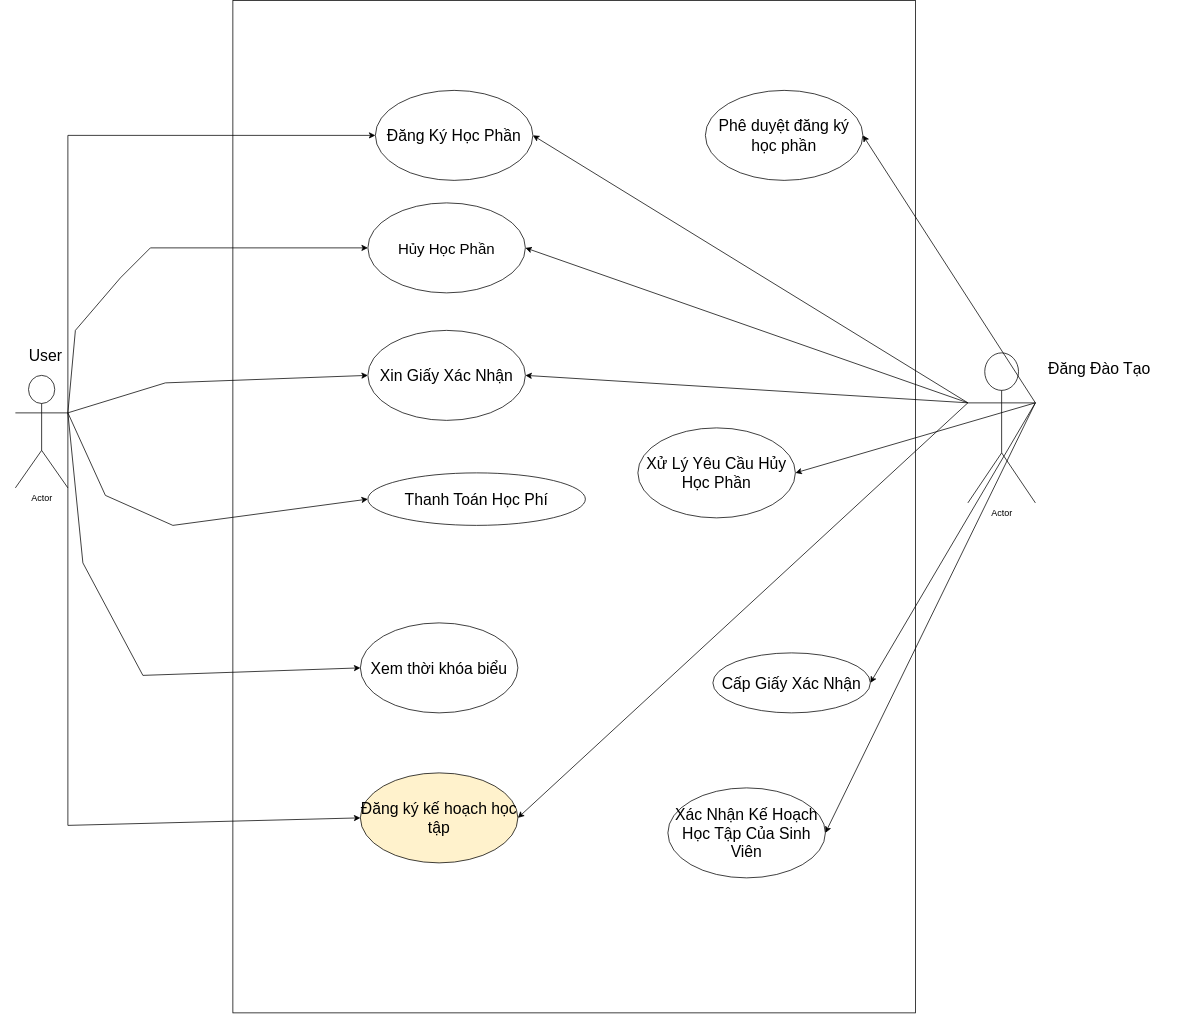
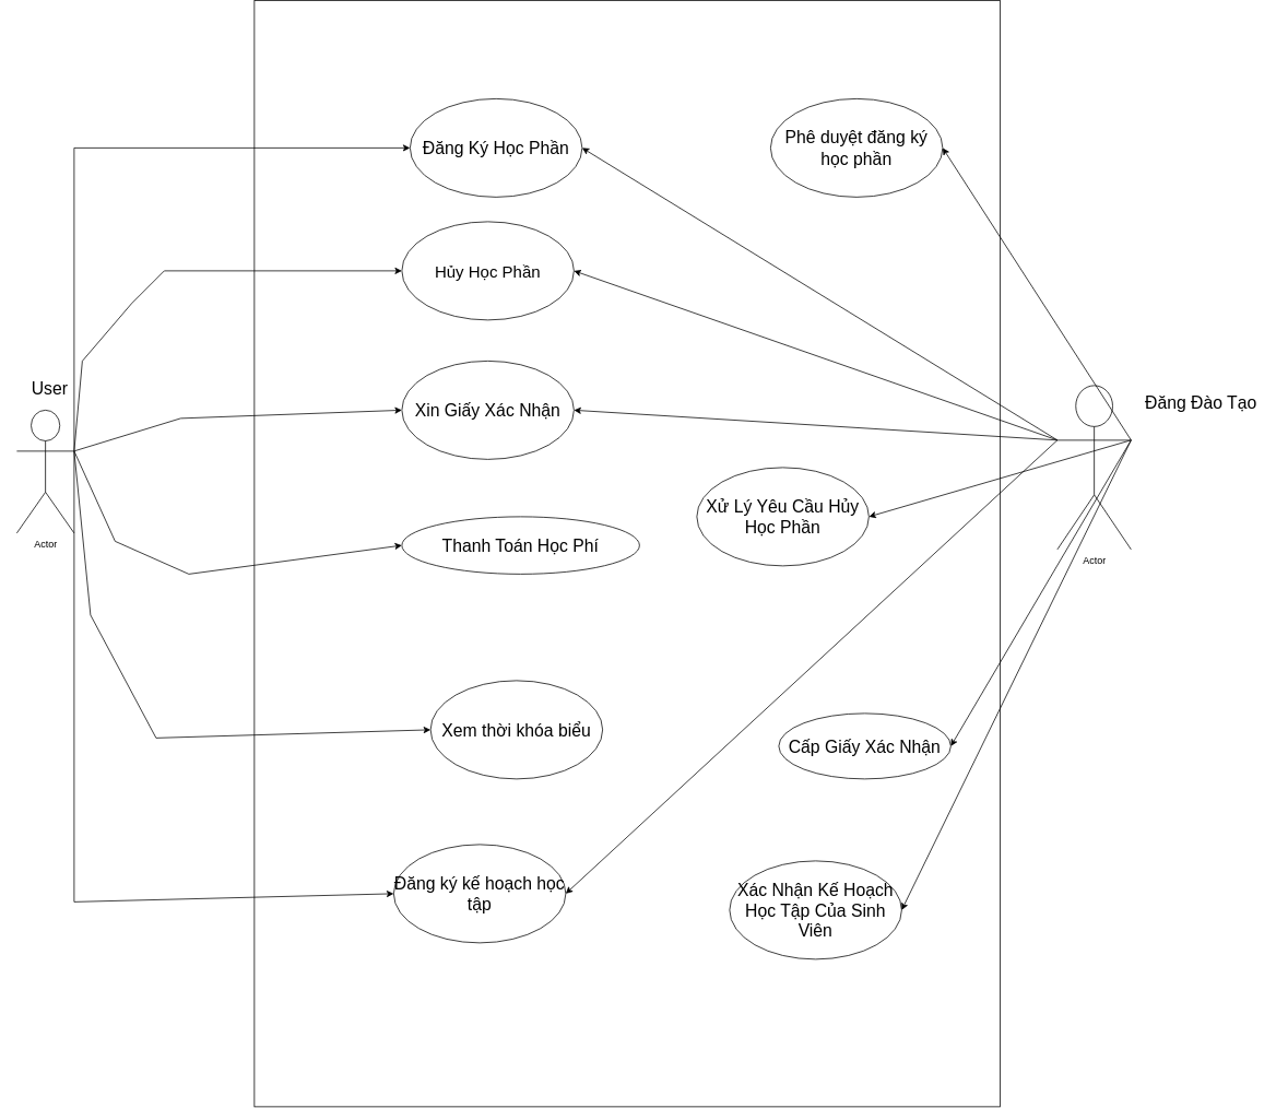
- <mxCell id="8" value="&lt;font style=&quot;font-size: 21px;&quot;&gt;Xem thời khóa biểu&lt;/font&gt;" style="ellipse;whiteSpace=wrap;html=1;" vertex="1" parent="1"><mxGeometry x="480" y="730" width="210" height="120" as="geometry" /></mxCell>
+ <mxCell id="8" value="&lt;font style=&quot;font-size: 21px;&quot;&gt;Xem thời khóa biểu&lt;/font&gt;" style="ellipse;whiteSpace=wrap;html=1;" vertex="1" parent="1"><mxGeometry x="525" y="730" width="210" height="120" as="geometry" /></mxCell>
- <mxCell id="9" value="&lt;font style=&quot;font-size: 21px;&quot;&gt;Đăng ký kế hoạch học tập&lt;/font&gt;" style="ellipse;whiteSpace=wrap;html=1;fillColor=#fff2cc;" vertex="1" parent="1"><mxGeometry x="480" y="930" width="210" height="120" as="geometry" /></mxCell>
+ <mxCell id="9" value="&lt;font style=&quot;font-size: 21px;&quot;&gt;Đăng ký kế hoạch học tập&lt;/font&gt;" style="ellipse;whiteSpace=wrap;html=1;" vertex="1" parent="1"><mxGeometry x="480" y="930" width="210" height="120" as="geometry" /></mxCell>
